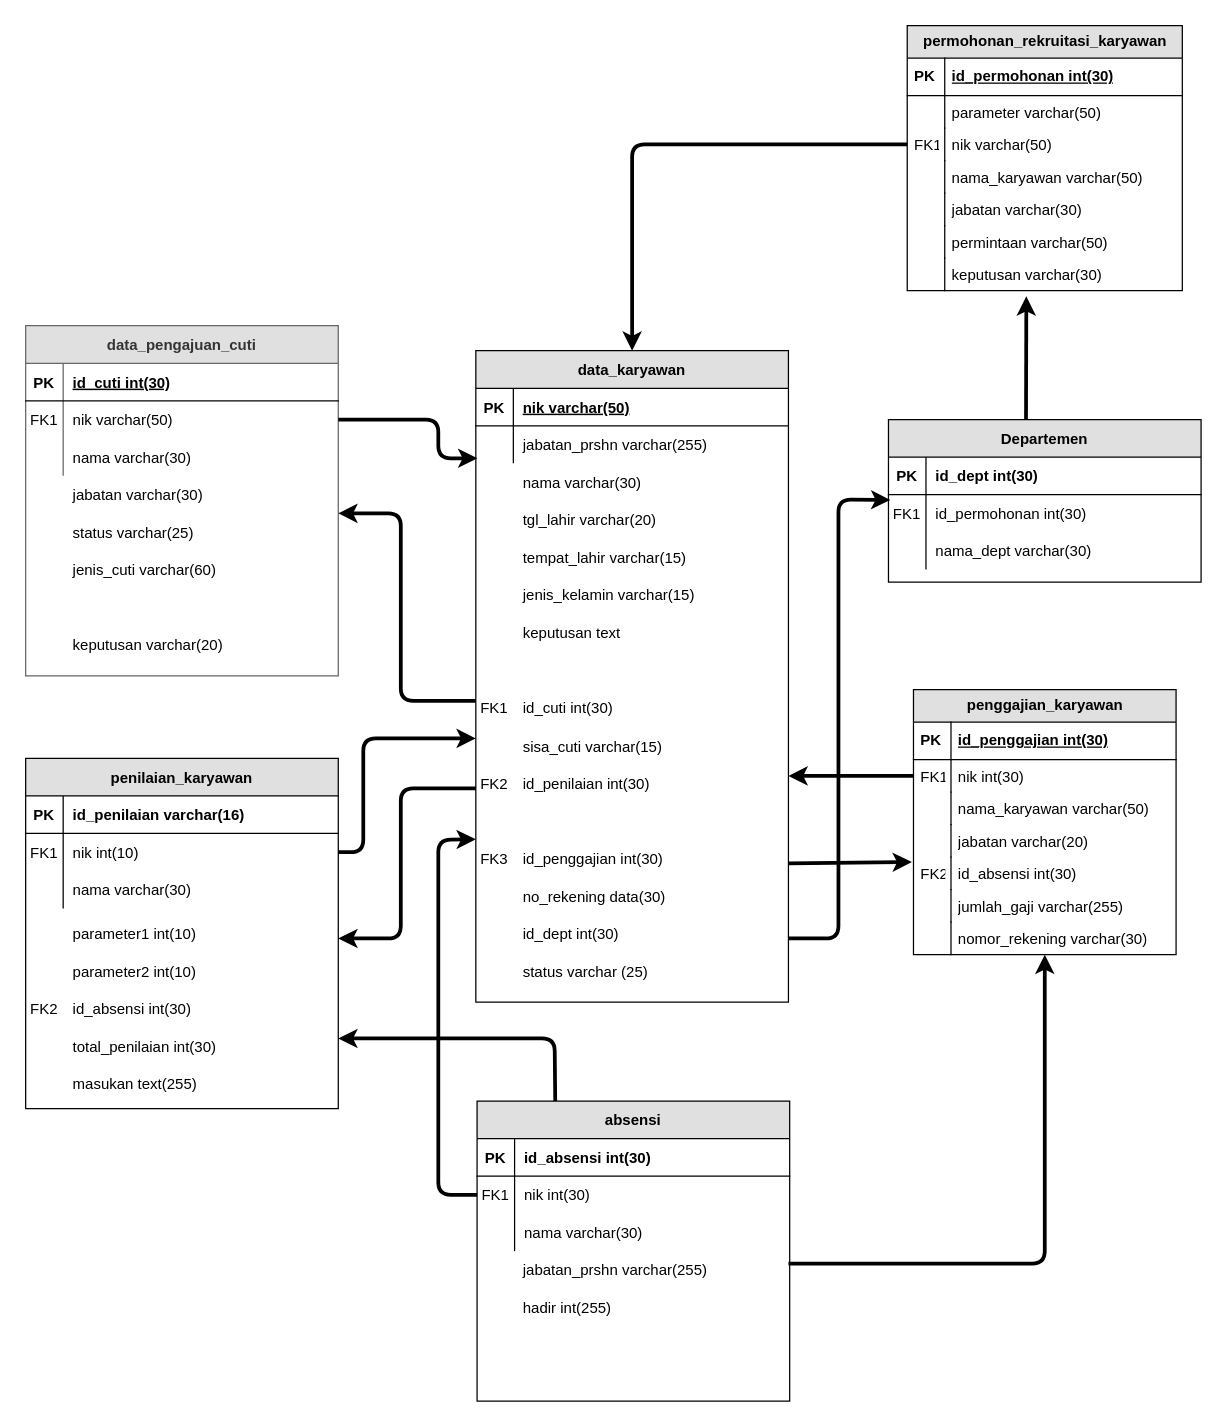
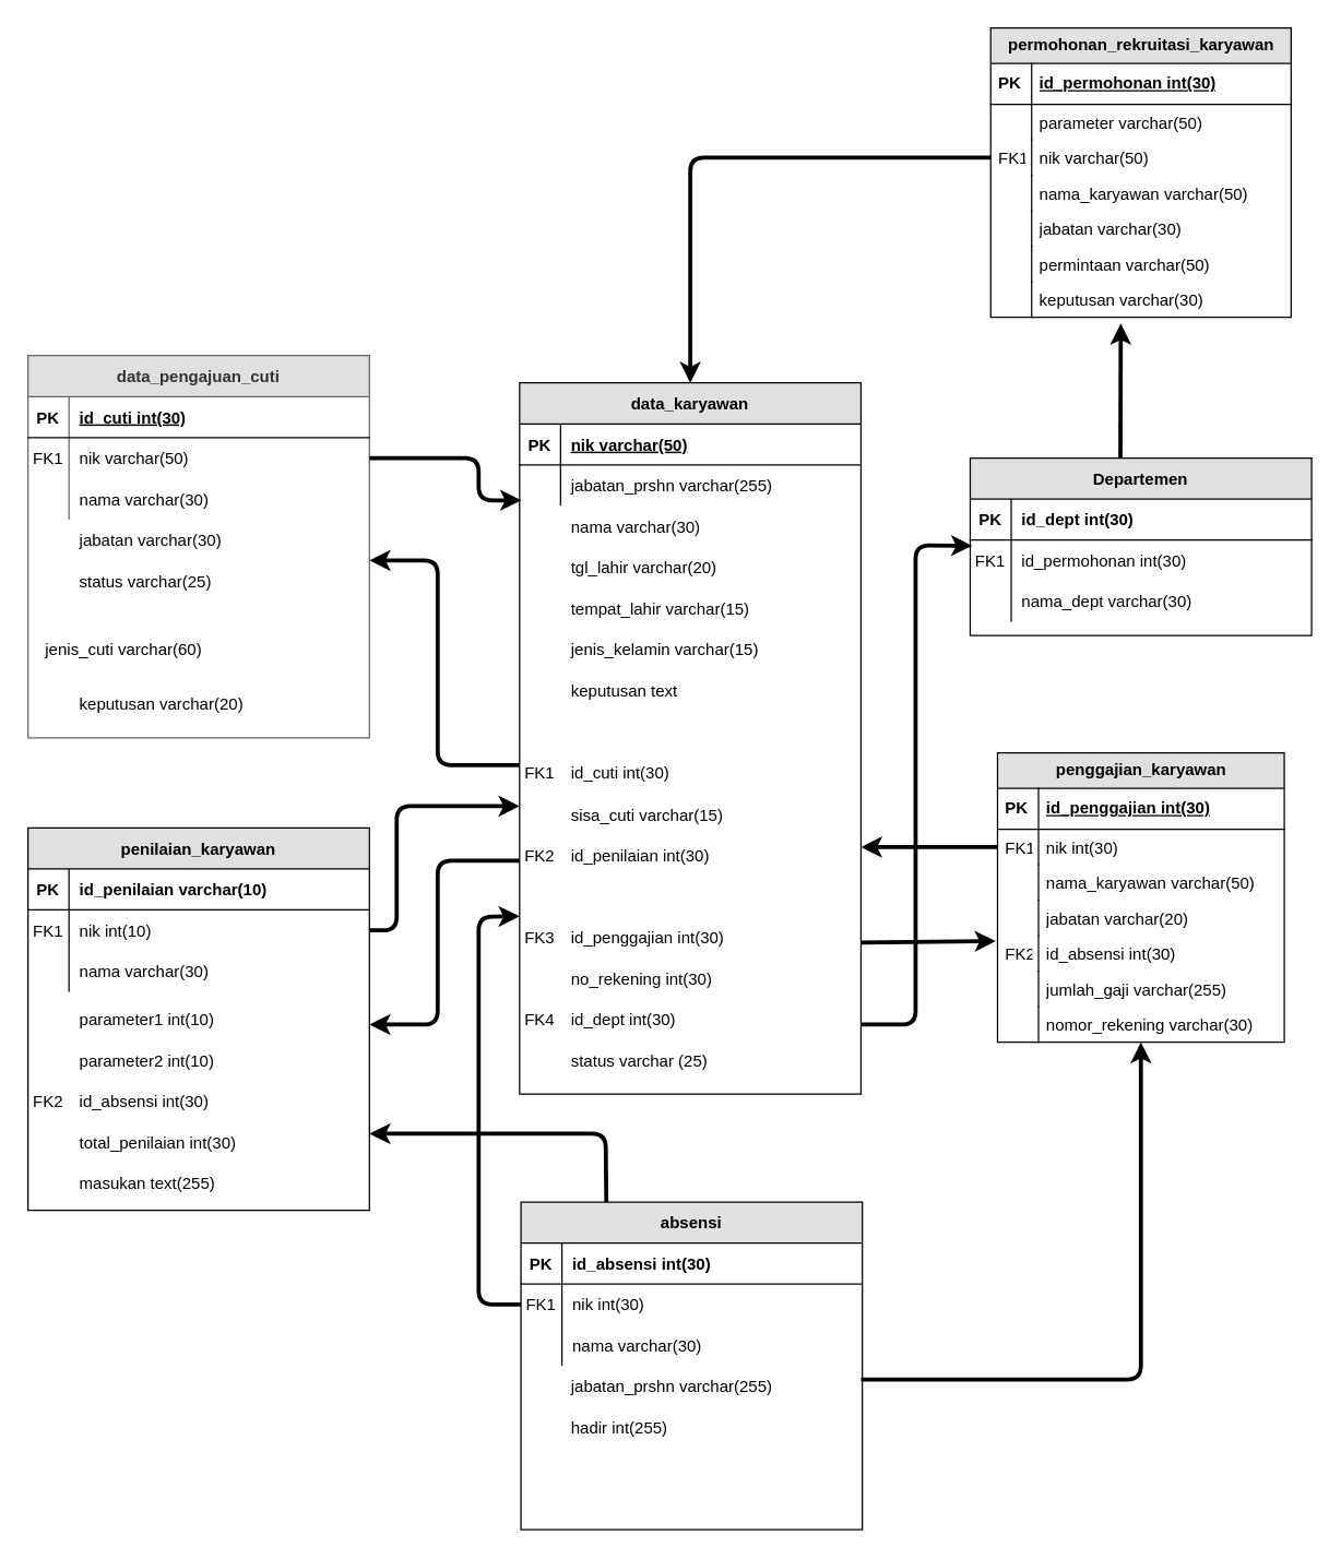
- <mxCell id="29" value="jenis_cuti varchar(60)" style="shape=partialRectangle;overflow=hidden;connectable=0;fillColor=none;top=0;left=0;bottom=0;right=0;align=left;spacingLeft=6;fontFamily=Helvetica;fontSize=12;" parent="1" vertex="1"><mxGeometry x="50" y="440" width="220" height="30" as="geometry" /></mxCell>
+ <mxCell id="29" value="jenis_cuti varchar(60)" style="shape=partialRectangle;overflow=hidden;connectable=0;fillColor=none;top=0;left=0;bottom=0;right=0;align=left;spacingLeft=6;fontFamily=Helvetica;fontSize=12;" parent="1" vertex="1"><mxGeometry x="25" y="460" width="220" height="30" as="geometry" /></mxCell>
- <mxCell id="34" value="id_penilaian varchar(16)" style="shape=partialRectangle;overflow=hidden;connectable=0;fillColor=none;top=0;left=0;bottom=0;right=0;align=left;spacingLeft=6;fontStyle=1;fontFamily=Helvetica;fontSize=12;" vertex="1" parent="32"><mxGeometry x="30" width="220" height="30" as="geometry" /></mxCell>
+ <mxCell id="34" value="id_penilaian varchar(10)" style="shape=partialRectangle;overflow=hidden;connectable=0;fillColor=none;top=0;left=0;bottom=0;right=0;align=left;spacingLeft=6;fontStyle=1;fontFamily=Helvetica;fontSize=12;" vertex="1" parent="32"><mxGeometry x="30" width="220" height="30" as="geometry" /></mxCell>
- <mxCell id="25" value="no_rekening data(30)" style="shape=partialRectangle;overflow=hidden;connectable=0;fillColor=none;top=0;left=0;bottom=0;right=0;align=left;spacingLeft=6;fontFamily=Helvetica;fontSize=12;" parent="1" vertex="1"><mxGeometry x="410" y="701" width="220" height="30" as="geometry" /></mxCell>
+ <mxCell id="25" value="no_rekening int(30)" style="shape=partialRectangle;overflow=hidden;connectable=0;fillColor=none;top=0;left=0;bottom=0;right=0;align=left;spacingLeft=6;fontFamily=Helvetica;fontSize=12;" parent="1" vertex="1"><mxGeometry x="410" y="701" width="220" height="30" as="geometry" /></mxCell>
+ <mxCell id="96" value="FK4" style="shape=partialRectangle;overflow=hidden;connectable=0;fillColor=none;top=0;left=0;bottom=0;right=0;fontFamily=Helvetica;fontSize=12;" vertex="1" parent="1"><mxGeometry x="380" y="731" width="30" height="30" as="geometry" /></mxCell>
